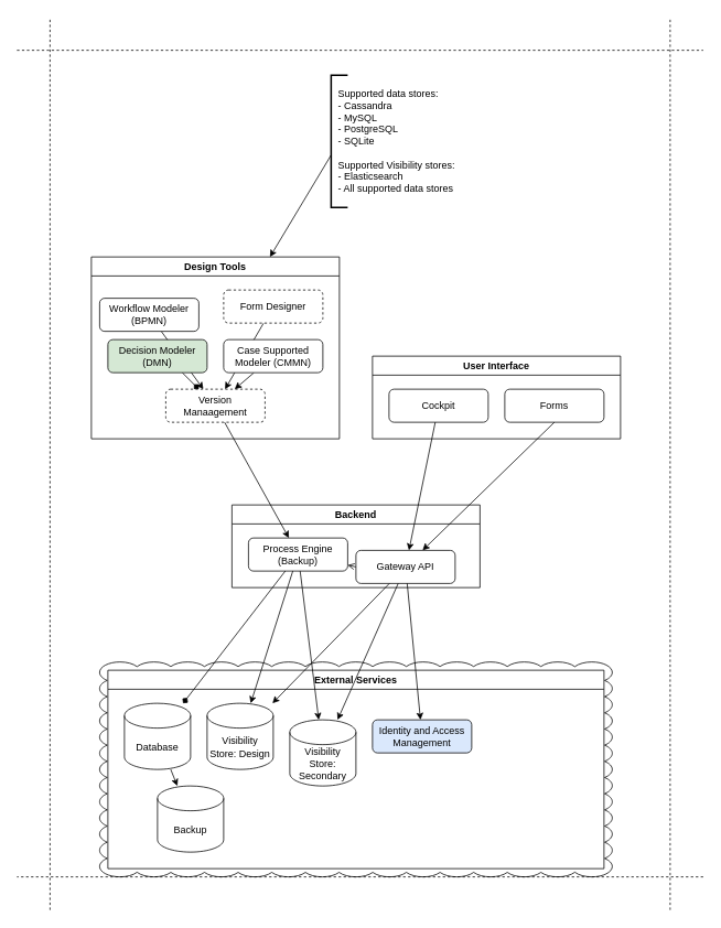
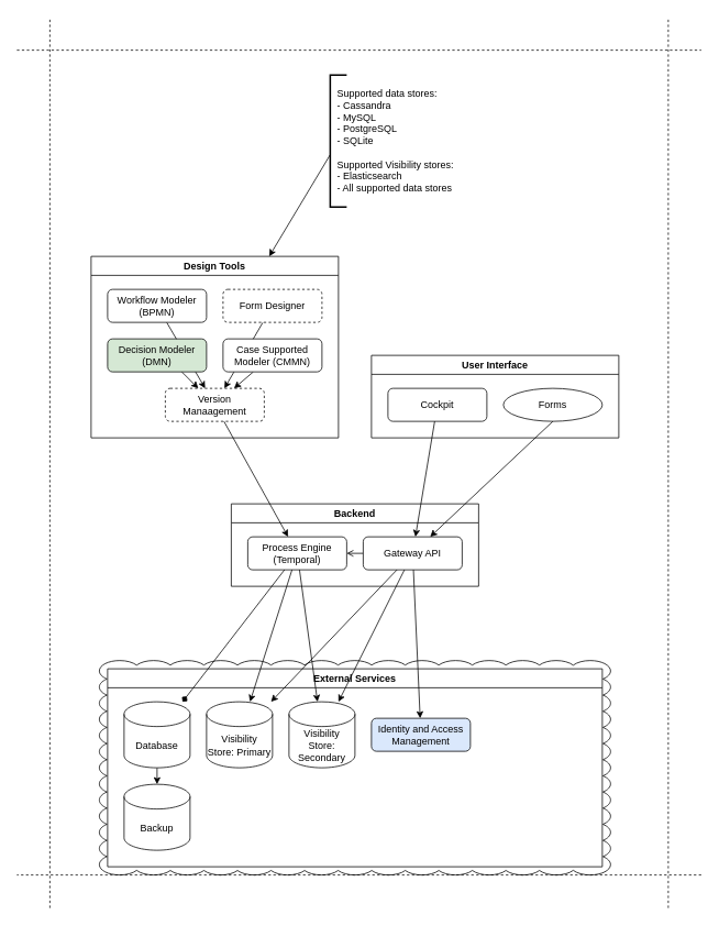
- <mxCell id="4" value="Workflow Modeler (BPMN)" style="rounded=1;whiteSpace=wrap;html=1;" parent="2" vertex="1"><mxGeometry x="10" y="50" width="120" height="40" as="geometry" /></mxCell>
+ <mxCell id="4" value="Workflow Modeler (BPMN)" style="rounded=1;whiteSpace=wrap;html=1;" parent="2" vertex="1"><mxGeometry x="20" y="40" width="120" height="40" as="geometry" /></mxCell>
- <mxCell id="7" style="edgeStyle=none;html=1;exitX=0.75;exitY=1;exitDx=0;exitDy=0;endArrow=diamond;" edge="1" parent="2" source="8" target="9"><mxGeometry relative="1" as="geometry" /></mxCell>
+ <mxCell id="7" style="edgeStyle=none;html=1;exitX=0.75;exitY=1;exitDx=0;exitDy=0;" edge="1" parent="2" source="8" target="9"><mxGeometry relative="1" as="geometry" /></mxCell>
- <mxCell id="18" value="Forms" style="rounded=1;whiteSpace=wrap;html=1;" parent="16" vertex="1"><mxGeometry x="160" y="40" width="120" height="40" as="geometry" /></mxCell>
+ <mxCell id="18" value="Forms" style="ellipse;whiteSpace=wrap;html=1;" parent="16" vertex="1"><mxGeometry x="160" y="40" width="120" height="40" as="geometry" /></mxCell>
- <mxCell id="13" value="Process Engine (Backup)" style="rounded=1;whiteSpace=wrap;html=1;" parent="12" vertex="1"><mxGeometry x="20" y="40" width="120" height="40" as="geometry" /></mxCell>
+ <mxCell id="13" value="Process Engine (Temporal)" style="rounded=1;whiteSpace=wrap;html=1;" parent="12" vertex="1"><mxGeometry x="20" y="40" width="120" height="40" as="geometry" /></mxCell>
- <mxCell id="15" value="Gateway API" style="rounded=1;whiteSpace=wrap;html=1;" vertex="1" parent="12"><mxGeometry x="150" y="55" width="120" height="40" as="geometry" /></mxCell>
+ <mxCell id="15" value="Gateway API" style="rounded=1;whiteSpace=wrap;html=1;" vertex="1" parent="12"><mxGeometry x="160" y="40" width="120" height="40" as="geometry" /></mxCell>
- <mxCell id="25" value="Visibility Store: Design" style="shape=cylinder3;whiteSpace=wrap;html=1;boundedLbl=1;backgroundOutline=1;size=15;rounded=1;" parent="22" vertex="1"><mxGeometry x="120" y="40" width="80" height="80" as="geometry" /></mxCell>
+ <mxCell id="25" value="Visibility Store: Primary" style="shape=cylinder3;whiteSpace=wrap;html=1;boundedLbl=1;backgroundOutline=1;size=15;rounded=1;" parent="22" vertex="1"><mxGeometry x="120" y="40" width="80" height="80" as="geometry" /></mxCell>
- <mxCell id="27" value="Visibility Store: Secondary" style="shape=cylinder3;whiteSpace=wrap;html=1;boundedLbl=1;backgroundOutline=1;size=15;rounded=1;" vertex="1" parent="22"><mxGeometry x="220" y="60" width="80" height="80" as="geometry" /></mxCell>
+ <mxCell id="27" value="Visibility Store: Secondary" style="shape=cylinder3;whiteSpace=wrap;html=1;boundedLbl=1;backgroundOutline=1;size=15;rounded=1;" vertex="1" parent="22"><mxGeometry x="220" y="40" width="80" height="80" as="geometry" /></mxCell>
- <mxCell id="26" value="Backup" style="shape=cylinder3;whiteSpace=wrap;html=1;boundedLbl=1;backgroundOutline=1;size=15;rounded=1;" vertex="1" parent="22"><mxGeometry x="60" y="140" width="80" height="80" as="geometry" /></mxCell>
+ <mxCell id="26" value="Backup" style="shape=cylinder3;whiteSpace=wrap;html=1;boundedLbl=1;backgroundOutline=1;size=15;rounded=1;" vertex="1" parent="22"><mxGeometry x="20" y="140" width="80" height="80" as="geometry" /></mxCell>
